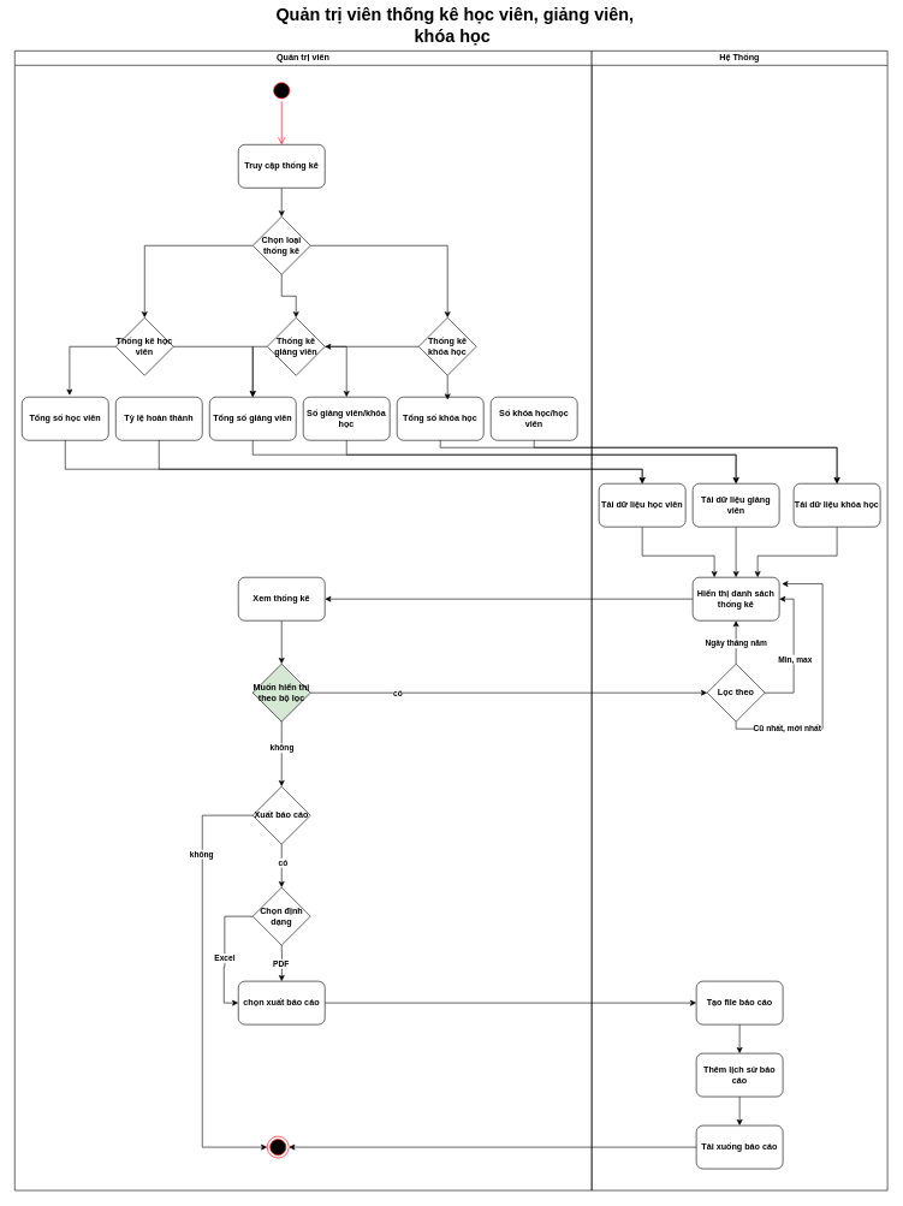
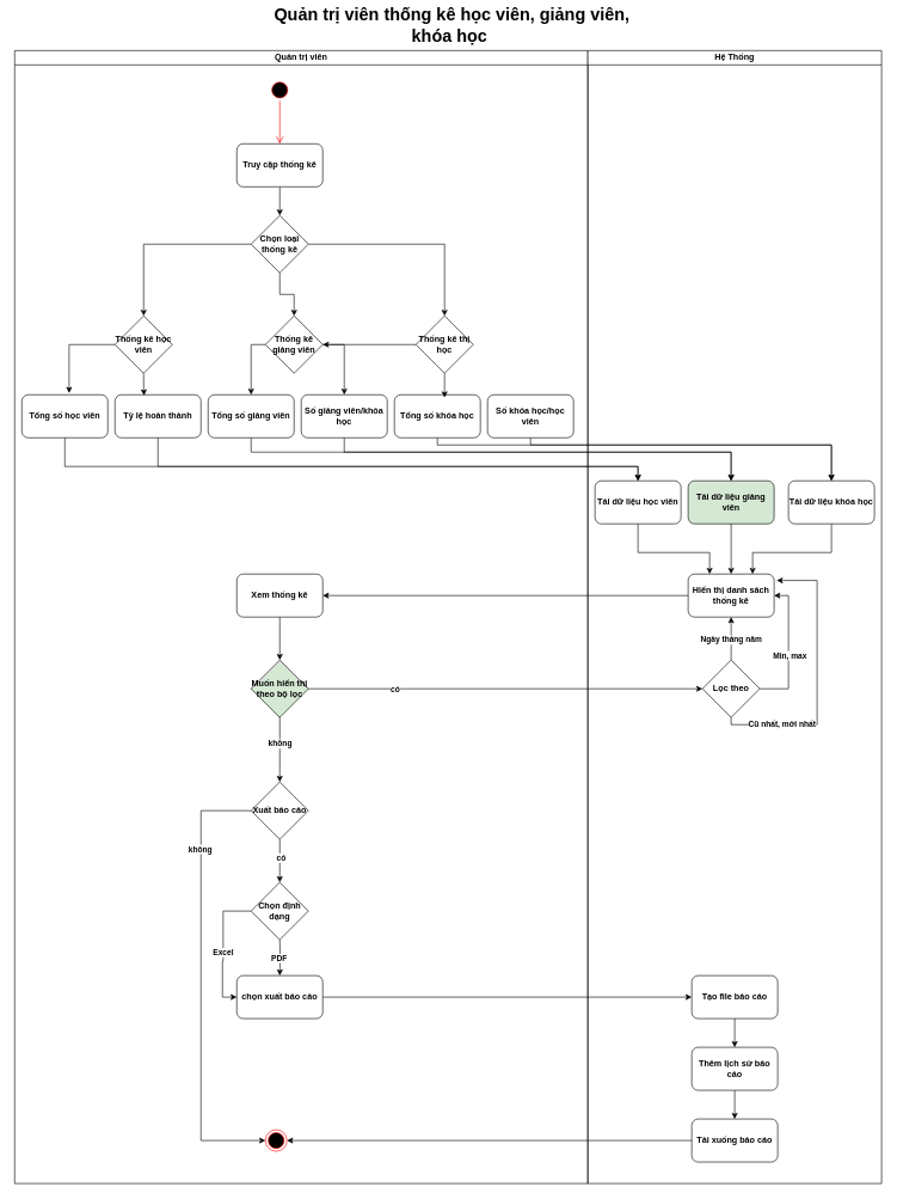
- <mxCell id="25" style="edgeStyle=orthogonalEdgeStyle;rounded=0;orthogonalLoop=1;jettySize=auto;html=1;fontStyle=1;" edge="1" parent="2" source="11" target="19"><mxGeometry relative="1" as="geometry" /></mxCell>
+ <mxCell id="25" style="edgeStyle=orthogonalEdgeStyle;rounded=0;orthogonalLoop=1;jettySize=auto;html=1;entryX=0.339;entryY=0.017;entryDx=0;entryDy=0;entryPerimeter=0;fontStyle=1" edge="1" parent="2" source="11" target="18"><mxGeometry relative="1" as="geometry" /></mxCell>
- <mxCell id="16" value="Thống kê khóa học" style="rhombus;whiteSpace=wrap;html=1;fontStyle=1" vertex="1" parent="2"><mxGeometry x="560" y="370" width="80" height="80" as="geometry" /></mxCell>
+ <mxCell id="16" value="Thống kê thị học" style="rhombus;whiteSpace=wrap;html=1;fontStyle=1" vertex="1" parent="2"><mxGeometry x="560" y="370" width="80" height="80" as="geometry" /></mxCell>
- <mxCell id="49" value="Tải dữ liệu giảng viên" style="rounded=1;whiteSpace=wrap;html=1;fontStyle=1" vertex="1" parent="43"><mxGeometry x="140" y="600" width="120" height="60" as="geometry" /></mxCell>
+ <mxCell id="49" value="Tải dữ liệu giảng viên" style="rounded=1;whiteSpace=wrap;html=1;fontStyle=1;fillColor=#d5e8d4;" vertex="1" parent="43"><mxGeometry x="140" y="600" width="120" height="60" as="geometry" /></mxCell>
